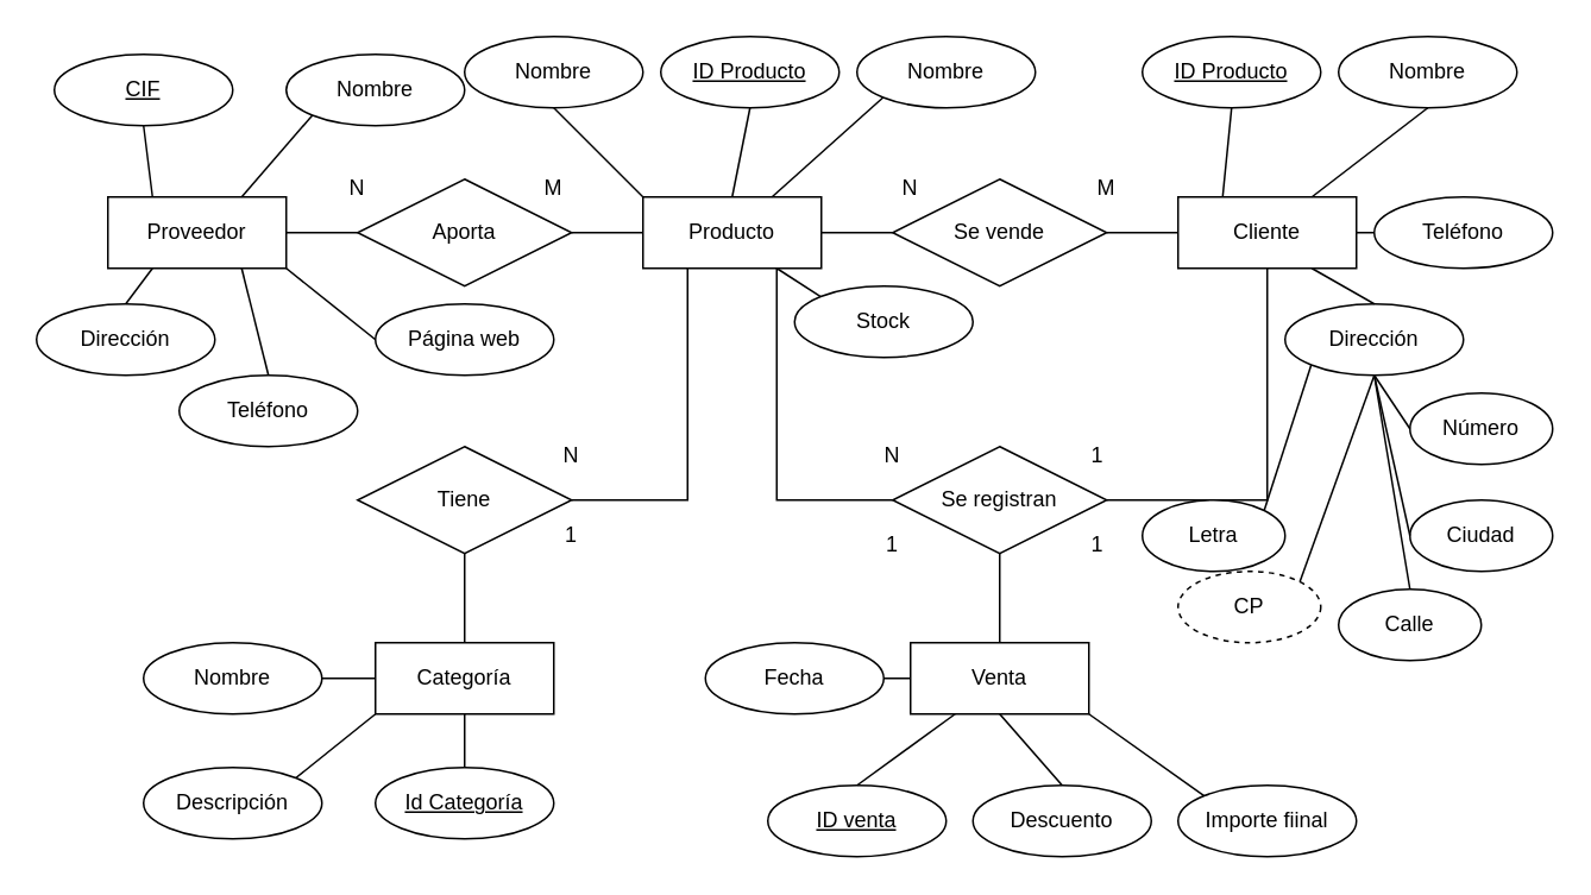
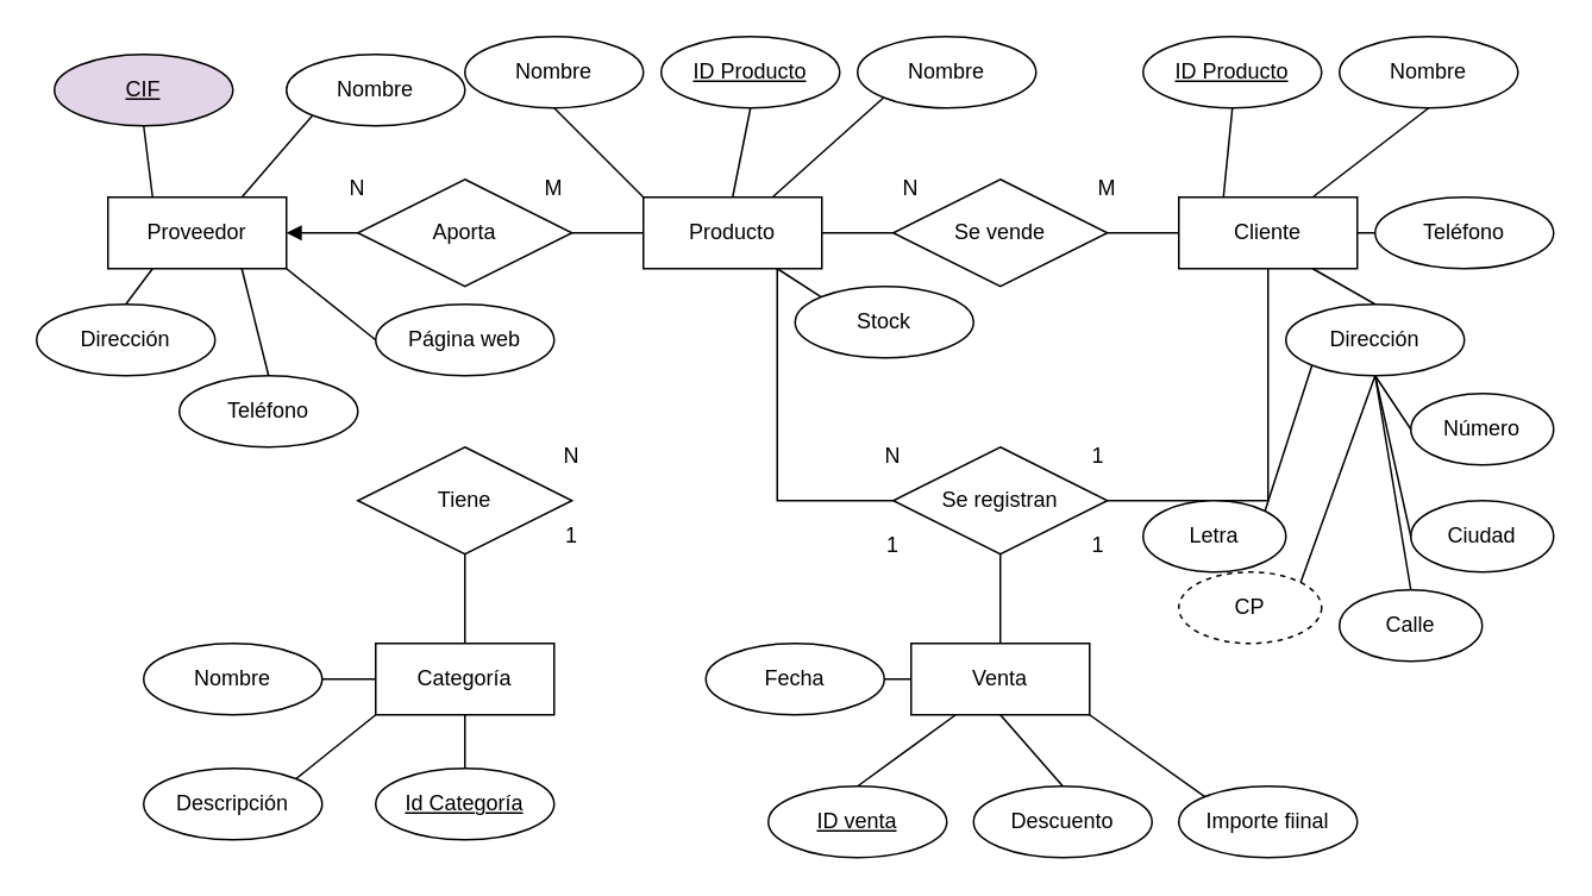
- <mxCell id="20" value="CIF" style="ellipse;whiteSpace=wrap;html=1;align=center;fontStyle=4;" vertex="1" parent="1"><mxGeometry x="30" y="30" width="100" height="40" as="geometry" /></mxCell>
+ <mxCell id="20" value="CIF" style="ellipse;whiteSpace=wrap;html=1;align=center;fontStyle=4;fillColor=#e1d5e7;" vertex="1" parent="1"><mxGeometry x="30" y="30" width="100" height="40" as="geometry" /></mxCell>
- <mxCell id="11" value="" style="endArrow=none;html=1;rounded=0;entryX=1;entryY=0.5;entryDx=0;entryDy=0;exitX=0;exitY=0.5;exitDx=0;exitDy=0;" edge="1" parent="1" source="7" target="3"><mxGeometry width="50" height="50" relative="1" as="geometry"><mxPoint x="420" y="340" as="sourcePoint" /><mxPoint x="470" y="290" as="targetPoint" /></mxGeometry></mxCell>
+ <mxCell id="11" value="" style="endArrow=block;html=1;rounded=0;entryX=1;entryY=0.5;entryDx=0;entryDy=0;exitX=0;exitY=0.5;exitDx=0;exitDy=0;" edge="1" parent="1" source="7" target="3"><mxGeometry width="50" height="50" relative="1" as="geometry"><mxPoint x="420" y="340" as="sourcePoint" /><mxPoint x="470" y="290" as="targetPoint" /></mxGeometry></mxCell>
- <mxCell id="16" value="" style="endArrow=none;html=1;rounded=0;entryX=0.25;entryY=1;entryDx=0;entryDy=0;exitX=1;exitY=0.5;exitDx=0;exitDy=0;" edge="1" parent="1" source="10" target="6"><mxGeometry width="50" height="50" relative="1" as="geometry"><mxPoint x="350" y="280" as="sourcePoint" /><mxPoint x="470" y="290" as="targetPoint" /><Array as="points"><mxPoint x="385" y="280" /></Array></mxGeometry></mxCell>
